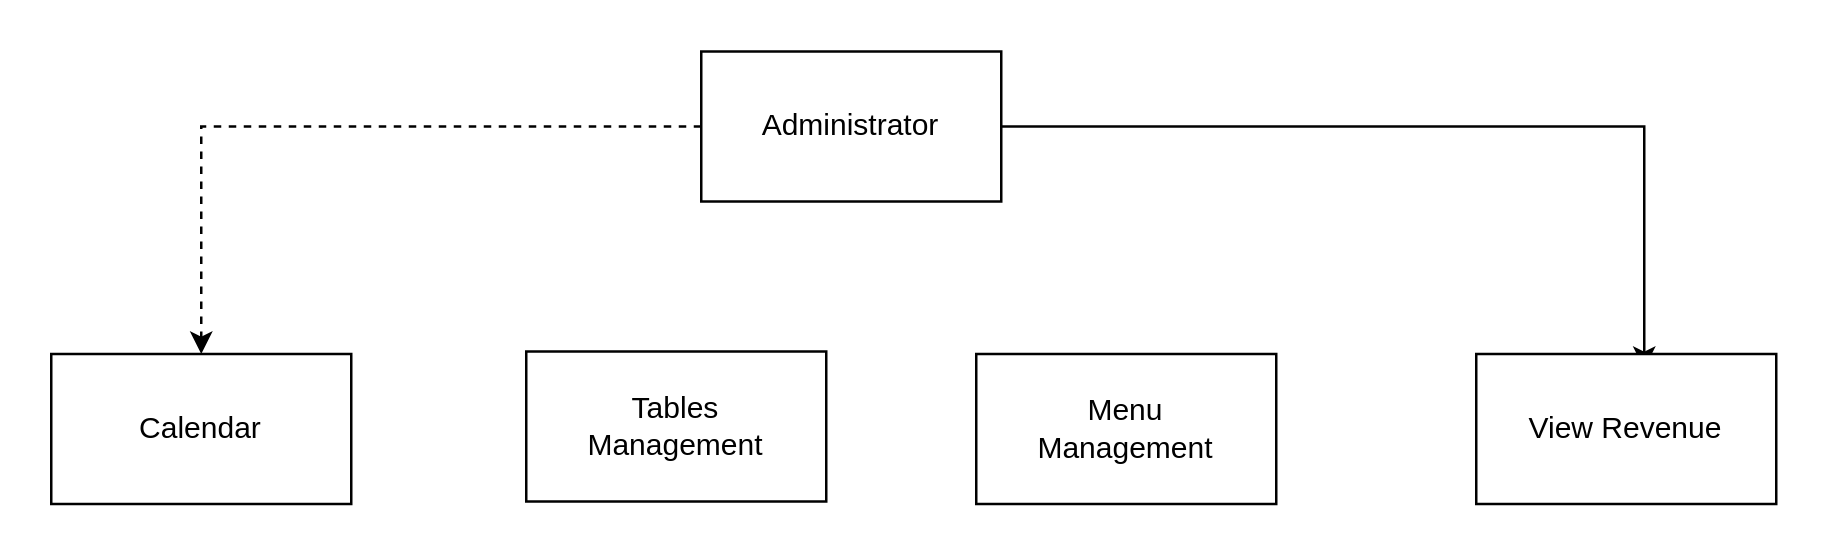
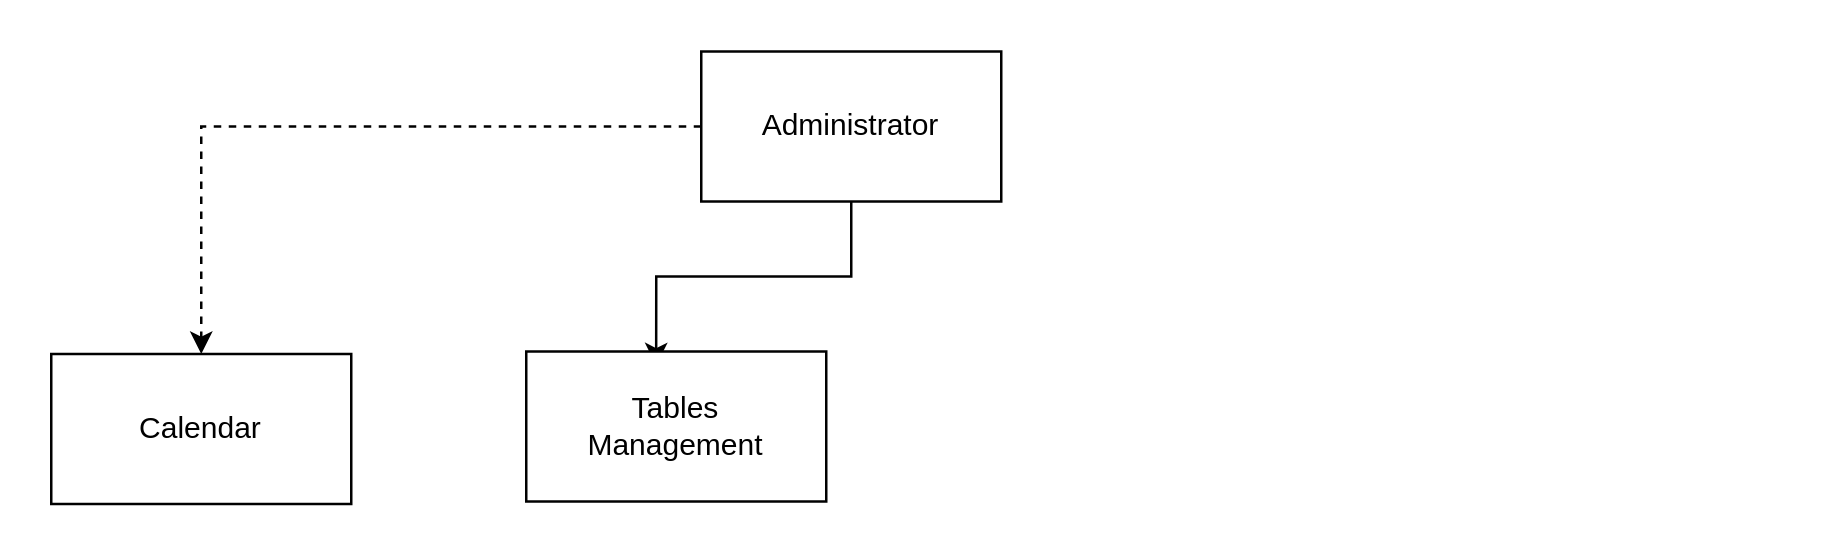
- <mxCell id="4" style="edgeStyle=orthogonalEdgeStyle;rounded=0;orthogonalLoop=1;jettySize=auto;html=1;entryX=0.56;entryY=0.1;entryDx=0;entryDy=0;entryPerimeter=0;" edge="1" parent="1" source="5" target="8"><mxGeometry relative="1" as="geometry" /></mxCell>
+ <mxCell id="2" style="edgeStyle=orthogonalEdgeStyle;rounded=0;orthogonalLoop=1;jettySize=auto;html=1;entryX=0.433;entryY=0.093;entryDx=0;entryDy=0;entryPerimeter=0;" edge="1" parent="1" source="5" target="6"><mxGeometry relative="1" as="geometry" /></mxCell>
- <mxCell id="9" value="Menu&lt;br&gt;Management&lt;br&gt;" style="rounded=0;whiteSpace=wrap;html=1;" vertex="1" parent="1"><mxGeometry x="390" y="141" width="120" height="60" as="geometry" /></mxCell>
- <mxCell id="8" value="View Revenue&lt;br&gt;" style="rounded=0;whiteSpace=wrap;html=1;" vertex="1" parent="1"><mxGeometry x="590" y="141" width="120" height="60" as="geometry" /></mxCell>
